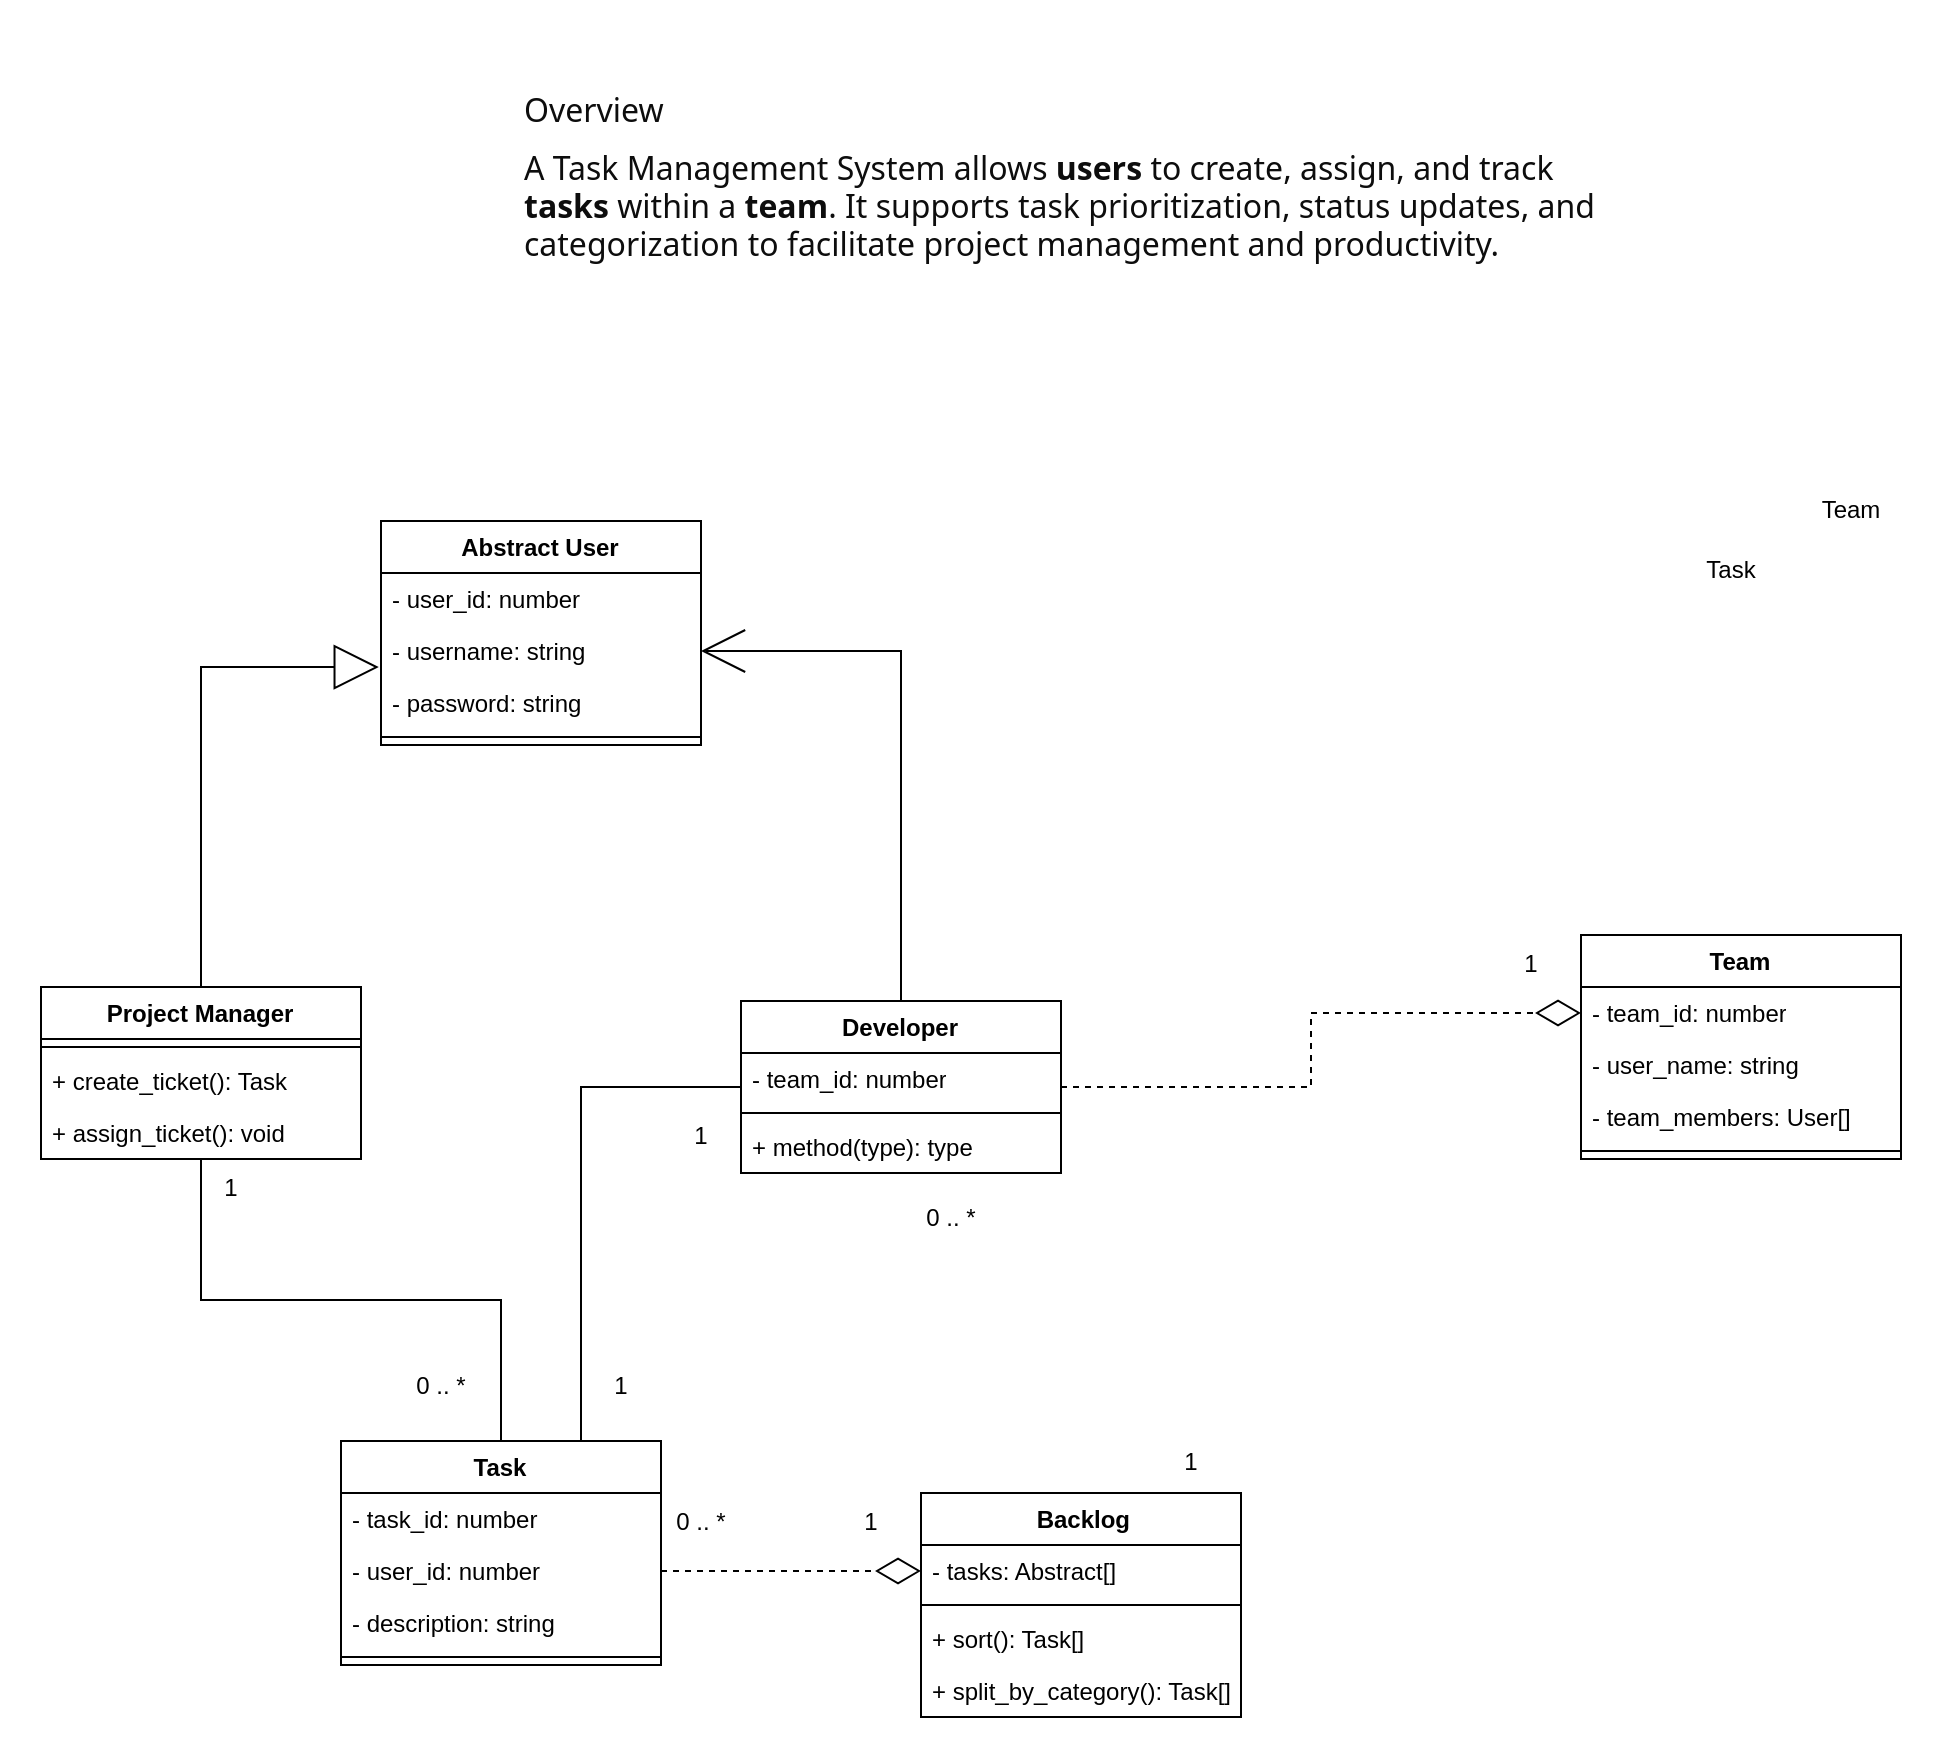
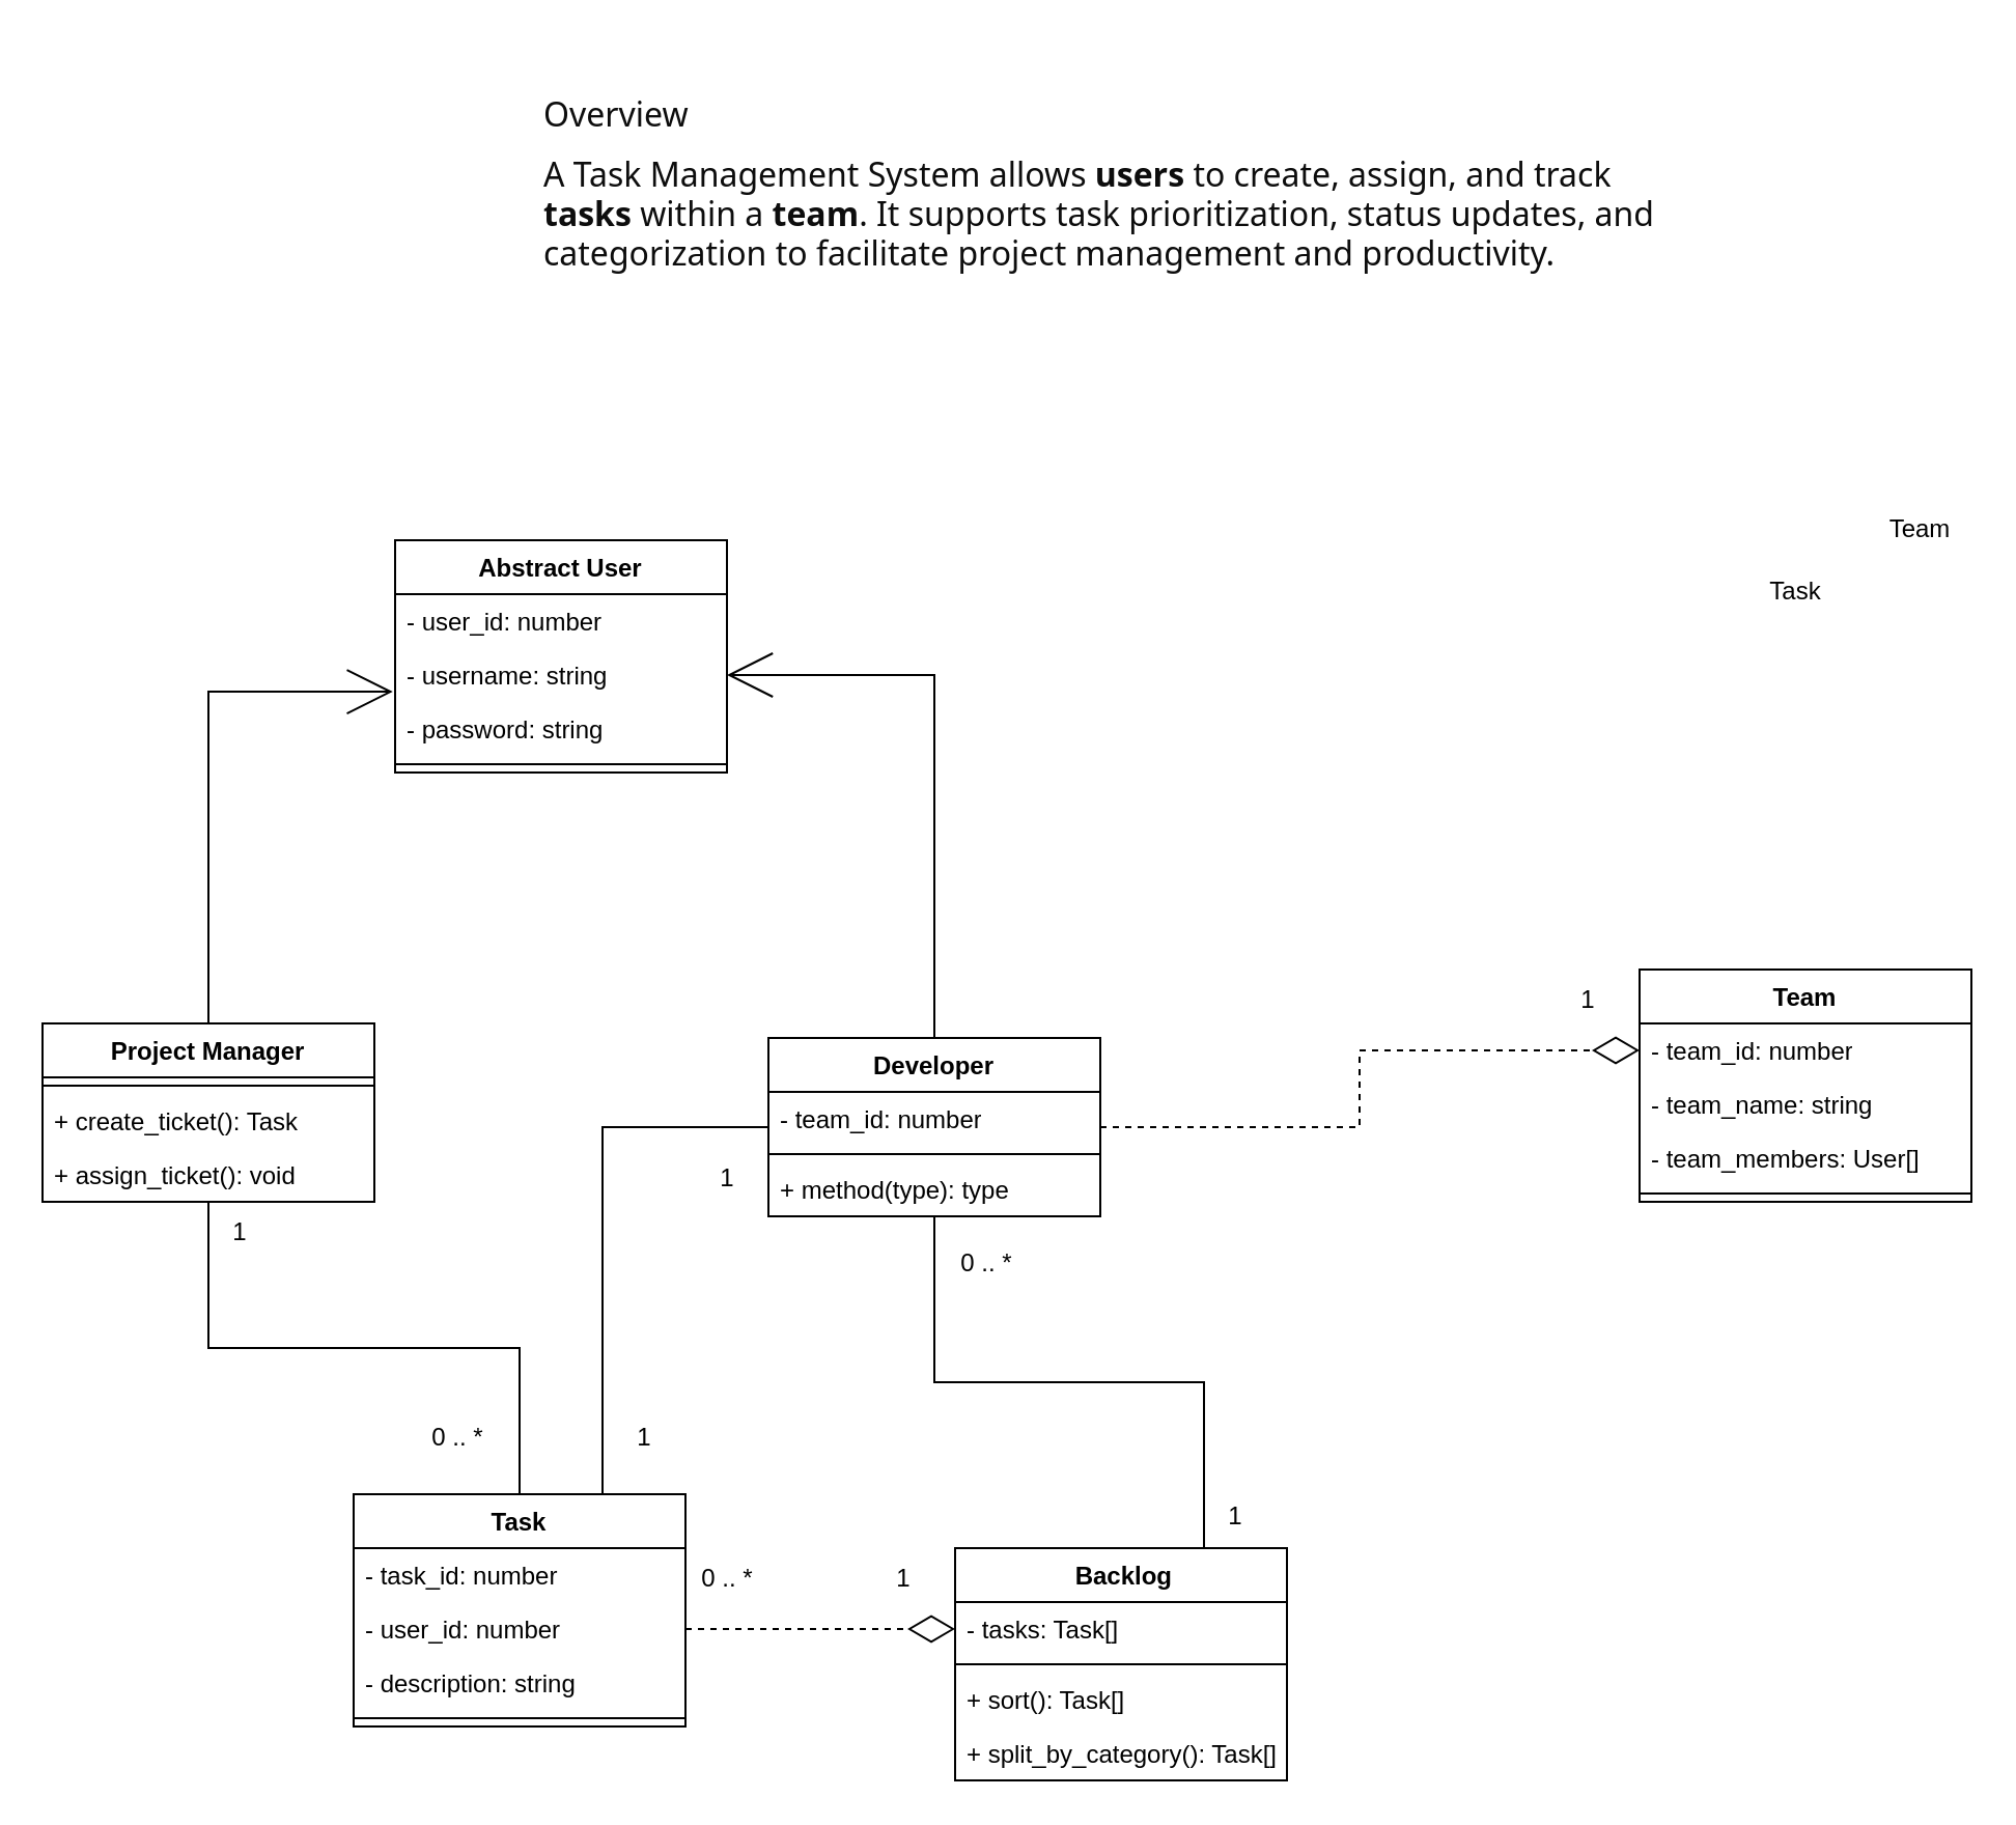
- <mxCell id="28" style="edgeStyle=orthogonalEdgeStyle;rounded=0;orthogonalLoop=1;jettySize=auto;html=1;entryX=-0.007;entryY=-0.192;entryDx=0;entryDy=0;entryPerimeter=0;endArrow=block;endFill=0;endSize=20;" parent="1" source="16" target="6" edge="1"><mxGeometry relative="1" as="geometry" /></mxCell>
+ <mxCell id="28" style="edgeStyle=orthogonalEdgeStyle;rounded=0;orthogonalLoop=1;jettySize=auto;html=1;entryX=-0.007;entryY=-0.192;entryDx=0;entryDy=0;entryPerimeter=0;endArrow=open;endFill=0;endSize=20;" parent="1" source="16" target="6" edge="1"><mxGeometry relative="1" as="geometry" /></mxCell>
- <mxCell id="12" value="- user_name: string" style="text;strokeColor=none;fillColor=none;align=left;verticalAlign=top;spacingLeft=4;spacingRight=4;overflow=hidden;rotatable=0;points=[[0,0.5],[1,0.5]];portConstraint=eastwest;whiteSpace=wrap;html=1;" parent="10" vertex="1"><mxGeometry y="52" width="160" height="26" as="geometry" /></mxCell>
+ <mxCell id="12" value="- team_name: string" style="text;strokeColor=none;fillColor=none;align=left;verticalAlign=top;spacingLeft=4;spacingRight=4;overflow=hidden;rotatable=0;points=[[0,0.5],[1,0.5]];portConstraint=eastwest;whiteSpace=wrap;html=1;" parent="10" vertex="1"><mxGeometry y="52" width="160" height="26" as="geometry" /></mxCell>
+ <mxCell id="23" style="edgeStyle=orthogonalEdgeStyle;rounded=0;orthogonalLoop=1;jettySize=auto;html=1;entryX=0.75;entryY=0;entryDx=0;entryDy=0;endArrow=none;endFill=0;" parent="1" source="24" target="39" edge="1"><mxGeometry relative="1" as="geometry" /></mxCell>
- <mxCell id="40" value="- tasks: Abstract[]" style="text;strokeColor=none;fillColor=none;align=left;verticalAlign=top;spacingLeft=4;spacingRight=4;overflow=hidden;rotatable=0;points=[[0,0.5],[1,0.5]];portConstraint=eastwest;whiteSpace=wrap;html=1;" parent="39" vertex="1"><mxGeometry y="26" width="160" height="26" as="geometry" /></mxCell>
+ <mxCell id="40" value="- tasks: Task[]" style="text;strokeColor=none;fillColor=none;align=left;verticalAlign=top;spacingLeft=4;spacingRight=4;overflow=hidden;rotatable=0;points=[[0,0.5],[1,0.5]];portConstraint=eastwest;whiteSpace=wrap;html=1;" parent="39" vertex="1"><mxGeometry y="26" width="160" height="26" as="geometry" /></mxCell>
